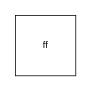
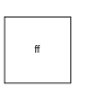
- <mxCell id="2" value="ff" style="whiteSpace=wrap;html=1;aspect=fixed;" vertex="1" parent="1"><mxGeometry x="20" y="20" width="80" height="80" as="geometry" /></mxCell>
+ <mxCell id="2" value="ff" style="whiteSpace=wrap;html=1;aspect=fixed;" vertex="1" parent="1"><mxGeometry x="5" y="20" width="80" height="80" as="geometry" /></mxCell>
